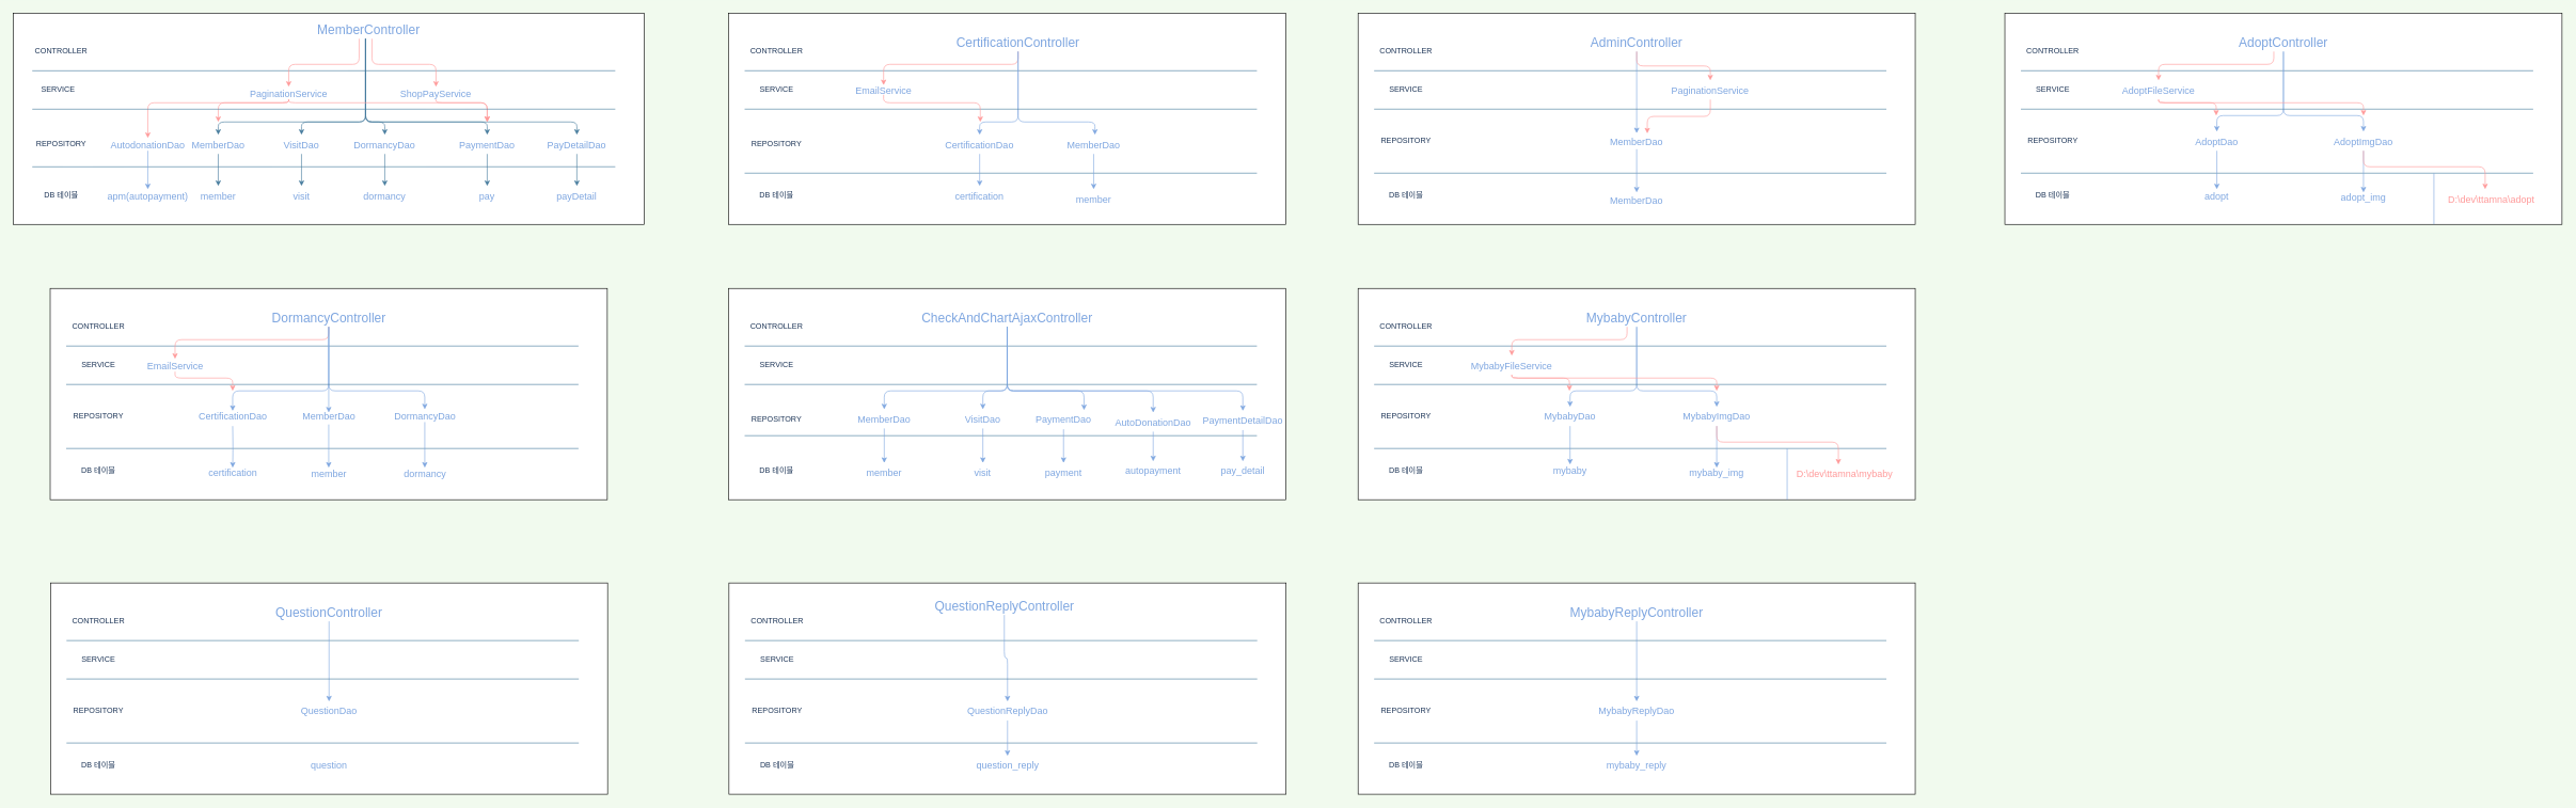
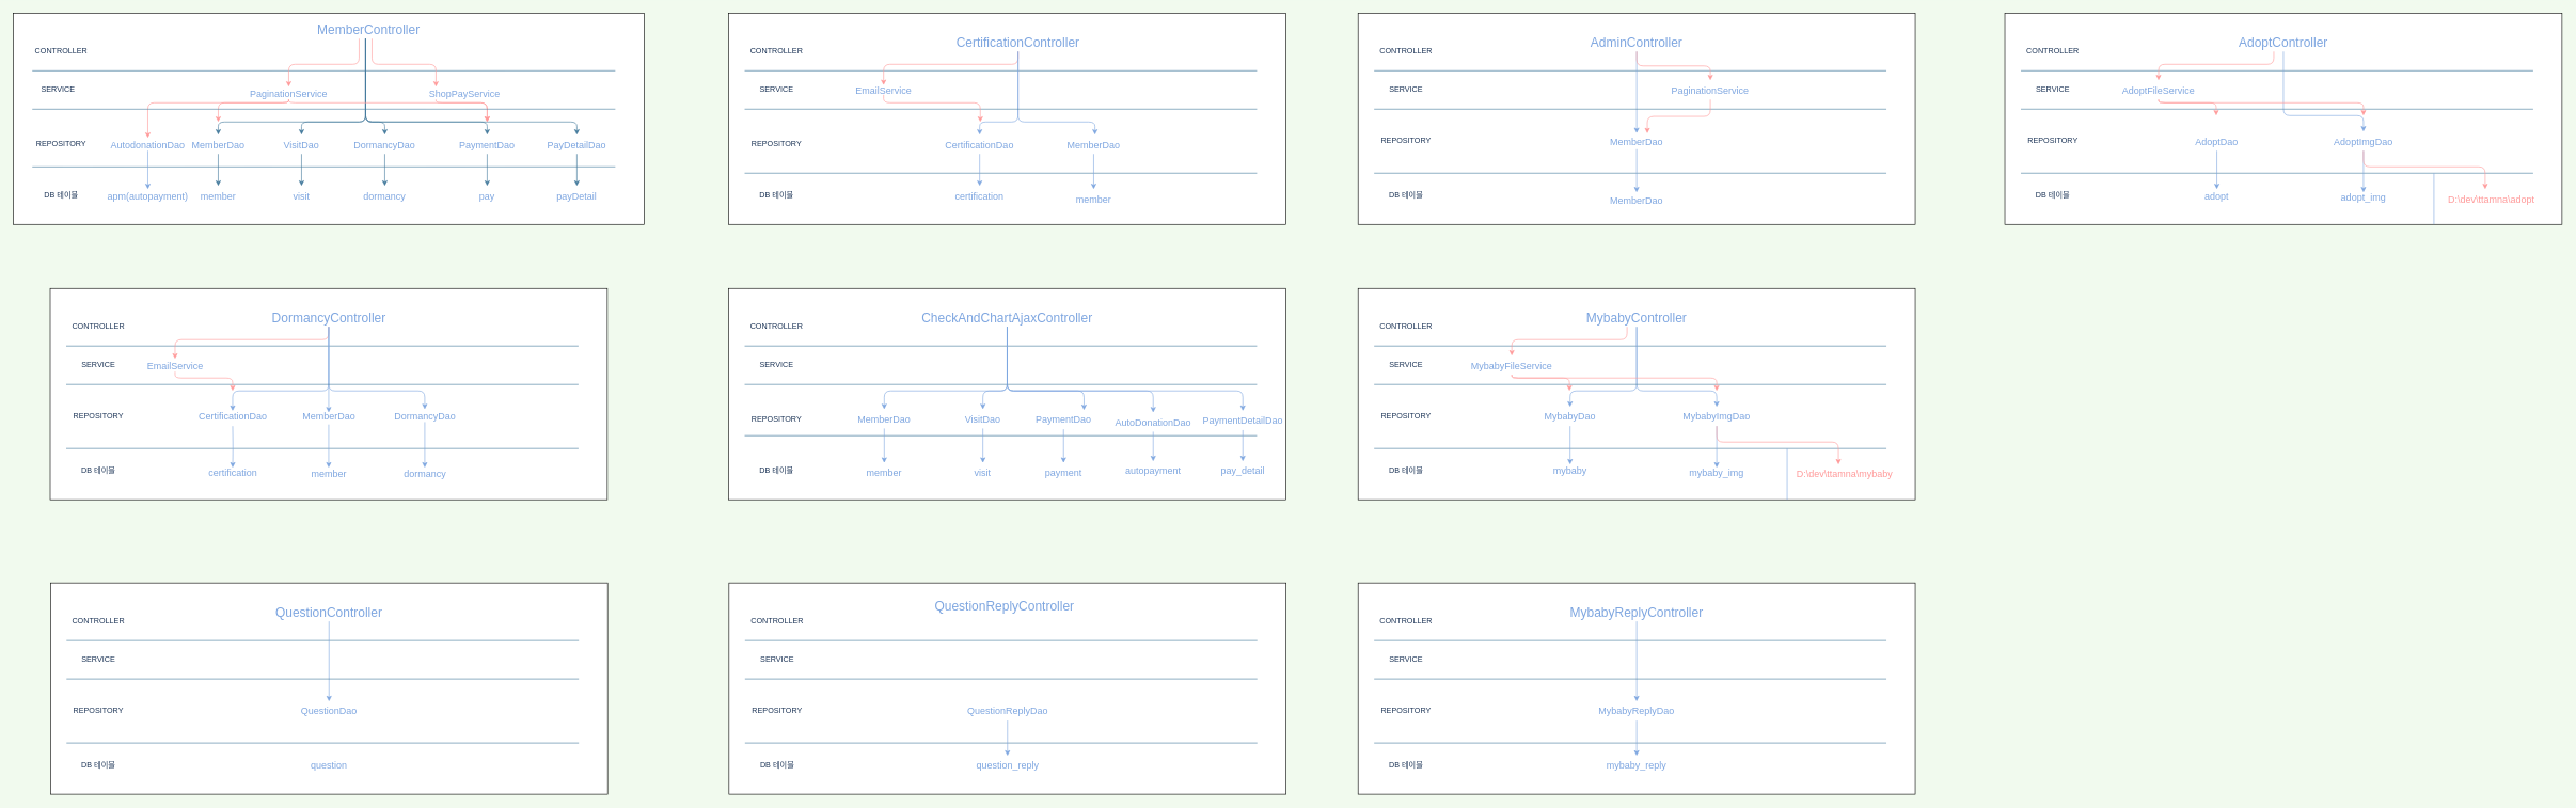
- <mxCell id="33" value="ShopPayService" style="text;html=1;strokeColor=none;fillColor=none;align=center;verticalAlign=middle;whiteSpace=wrap;rounded=0;fontSize=15;fontColor=#7EA6E0;" parent="1" vertex="1"><mxGeometry x="620" y="135" width="120" height="20" as="geometry" /></mxCell>
+ <mxCell id="33" value="ShopPayService" style="text;html=1;strokeColor=none;fillColor=none;align=center;verticalAlign=middle;whiteSpace=wrap;rounded=0;fontSize=15;fontColor=#7EA6E0;" parent="1" vertex="1"><mxGeometry x="665" y="135" width="120" height="20" as="geometry" /></mxCell>
- <mxCell id="183" value="" style="edgeStyle=orthogonalEdgeStyle;rounded=1;sketch=0;orthogonalLoop=1;jettySize=auto;html=1;fontSize=15;fontColor=#7EA6E0;strokeColor=#7EA6E0;fillColor=#A8DADC;" parent="1" source="185" target="192" edge="1"><mxGeometry relative="1" as="geometry"><Array as="points"><mxPoint x="3565" y="180" /><mxPoint x="3461" y="180" /></Array></mxGeometry></mxCell>
- <mxCell id="169" value="" style="edgeStyle=orthogonalEdgeStyle;rounded=1;sketch=0;orthogonalLoop=1;jettySize=auto;html=1;fontSize=15;fontColor=#7EA6E0;strokeColor=#7EA6E0;fillColor=#A8DADC;" parent="1" source="170" target="174" edge="1"><mxGeometry relative="1" as="geometry" /></mxCell>
